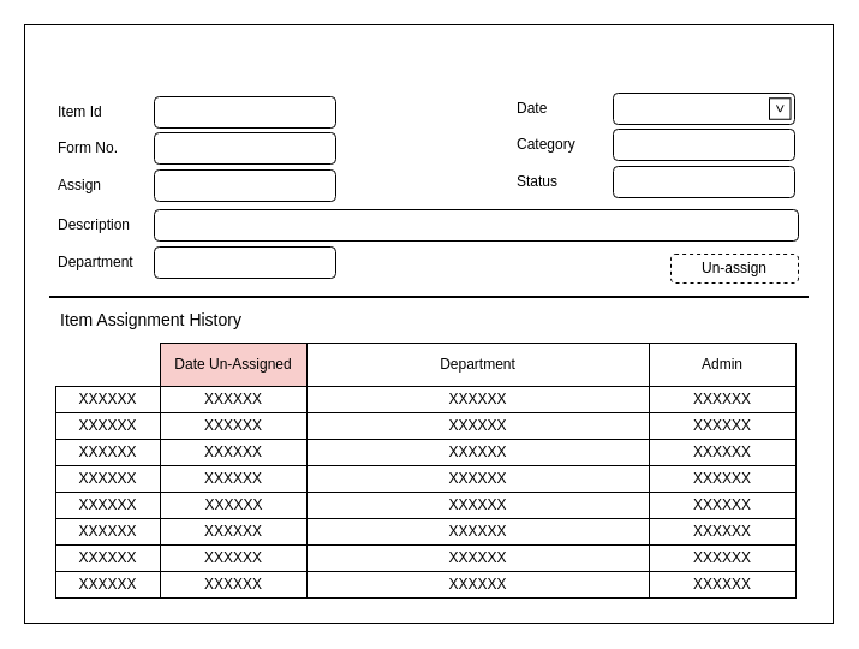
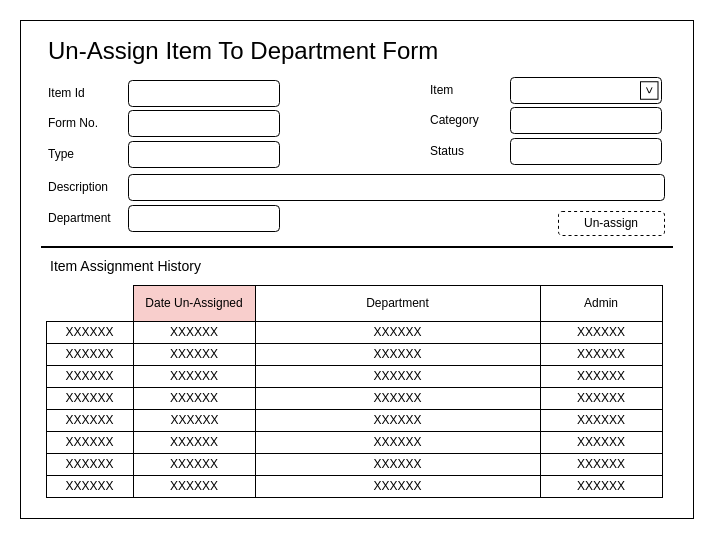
+ <mxCell id="20" value="&lt;font style=&quot;font-size: 24px&quot;&gt;Un-Assign Item To Department Form&lt;/font&gt;" style="text;html=1;strokeColor=none;fillColor=none;align=left;verticalAlign=middle;whiteSpace=wrap;rounded=0;" parent="1" vertex="1"><mxGeometry x="46" y="41" width="438" height="20" as="geometry" /></mxCell>
- <mxCell id="7" value="Date" style="text;html=1;strokeColor=none;fillColor=none;align=left;verticalAlign=middle;whiteSpace=wrap;rounded=0;" parent="1" vertex="1"><mxGeometry x="428" y="80" width="40" height="20" as="geometry" /></mxCell>
+ <mxCell id="7" value="Item" style="text;html=1;strokeColor=none;fillColor=none;align=left;verticalAlign=middle;whiteSpace=wrap;rounded=0;" parent="1" vertex="1"><mxGeometry x="428" y="80" width="40" height="20" as="geometry" /></mxCell>
- <mxCell id="11" value="Assign" style="text;html=1;strokeColor=none;fillColor=none;align=left;verticalAlign=middle;whiteSpace=wrap;rounded=0;" parent="1" vertex="1"><mxGeometry x="46" y="144" width="74" height="20" as="geometry" /></mxCell>
+ <mxCell id="11" value="Type" style="text;html=1;strokeColor=none;fillColor=none;align=left;verticalAlign=middle;whiteSpace=wrap;rounded=0;" parent="1" vertex="1"><mxGeometry x="46" y="144" width="74" height="20" as="geometry" /></mxCell>
